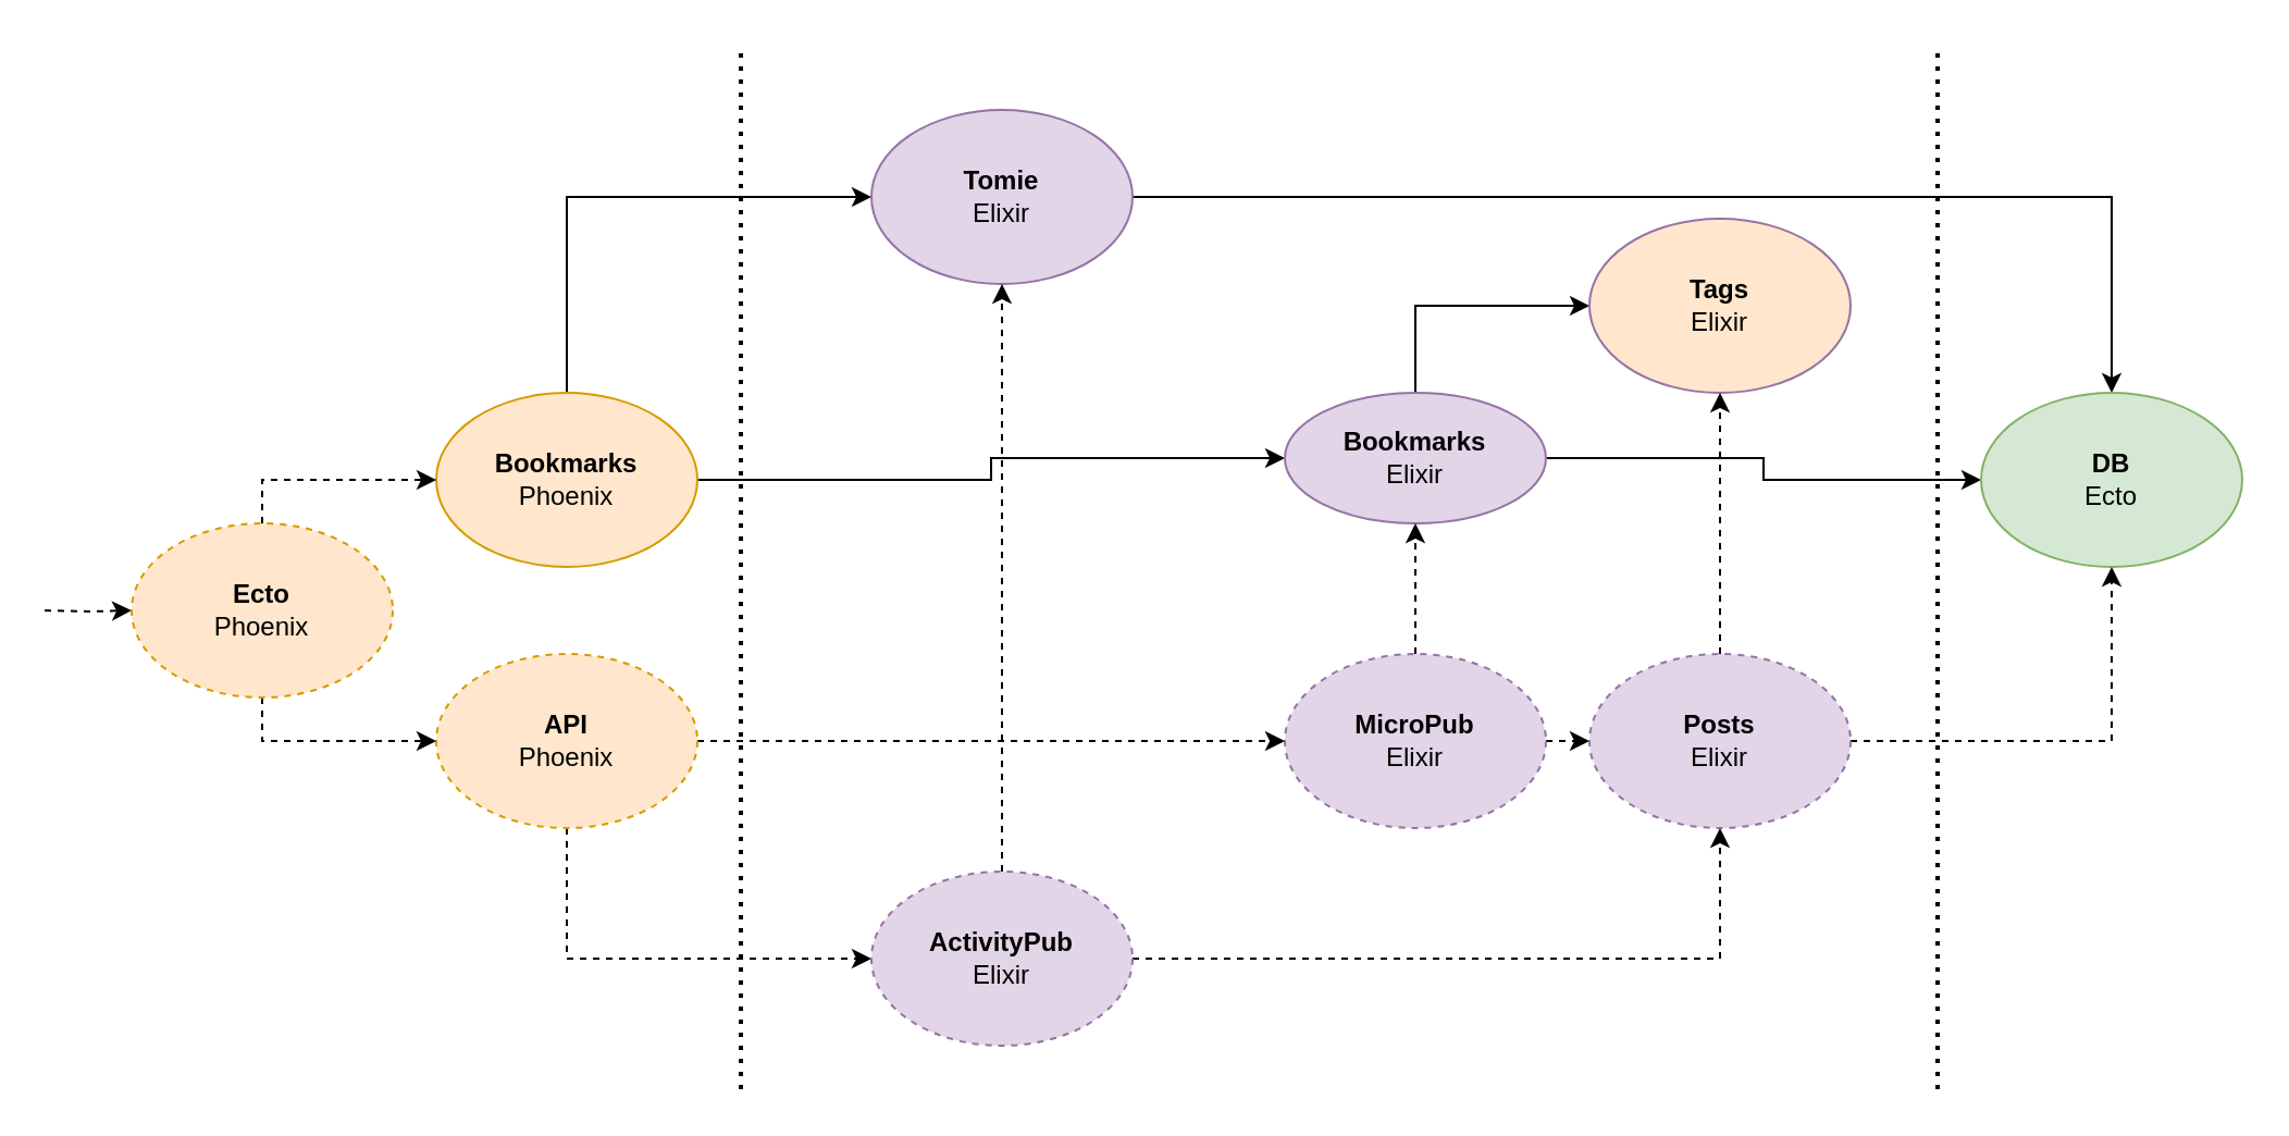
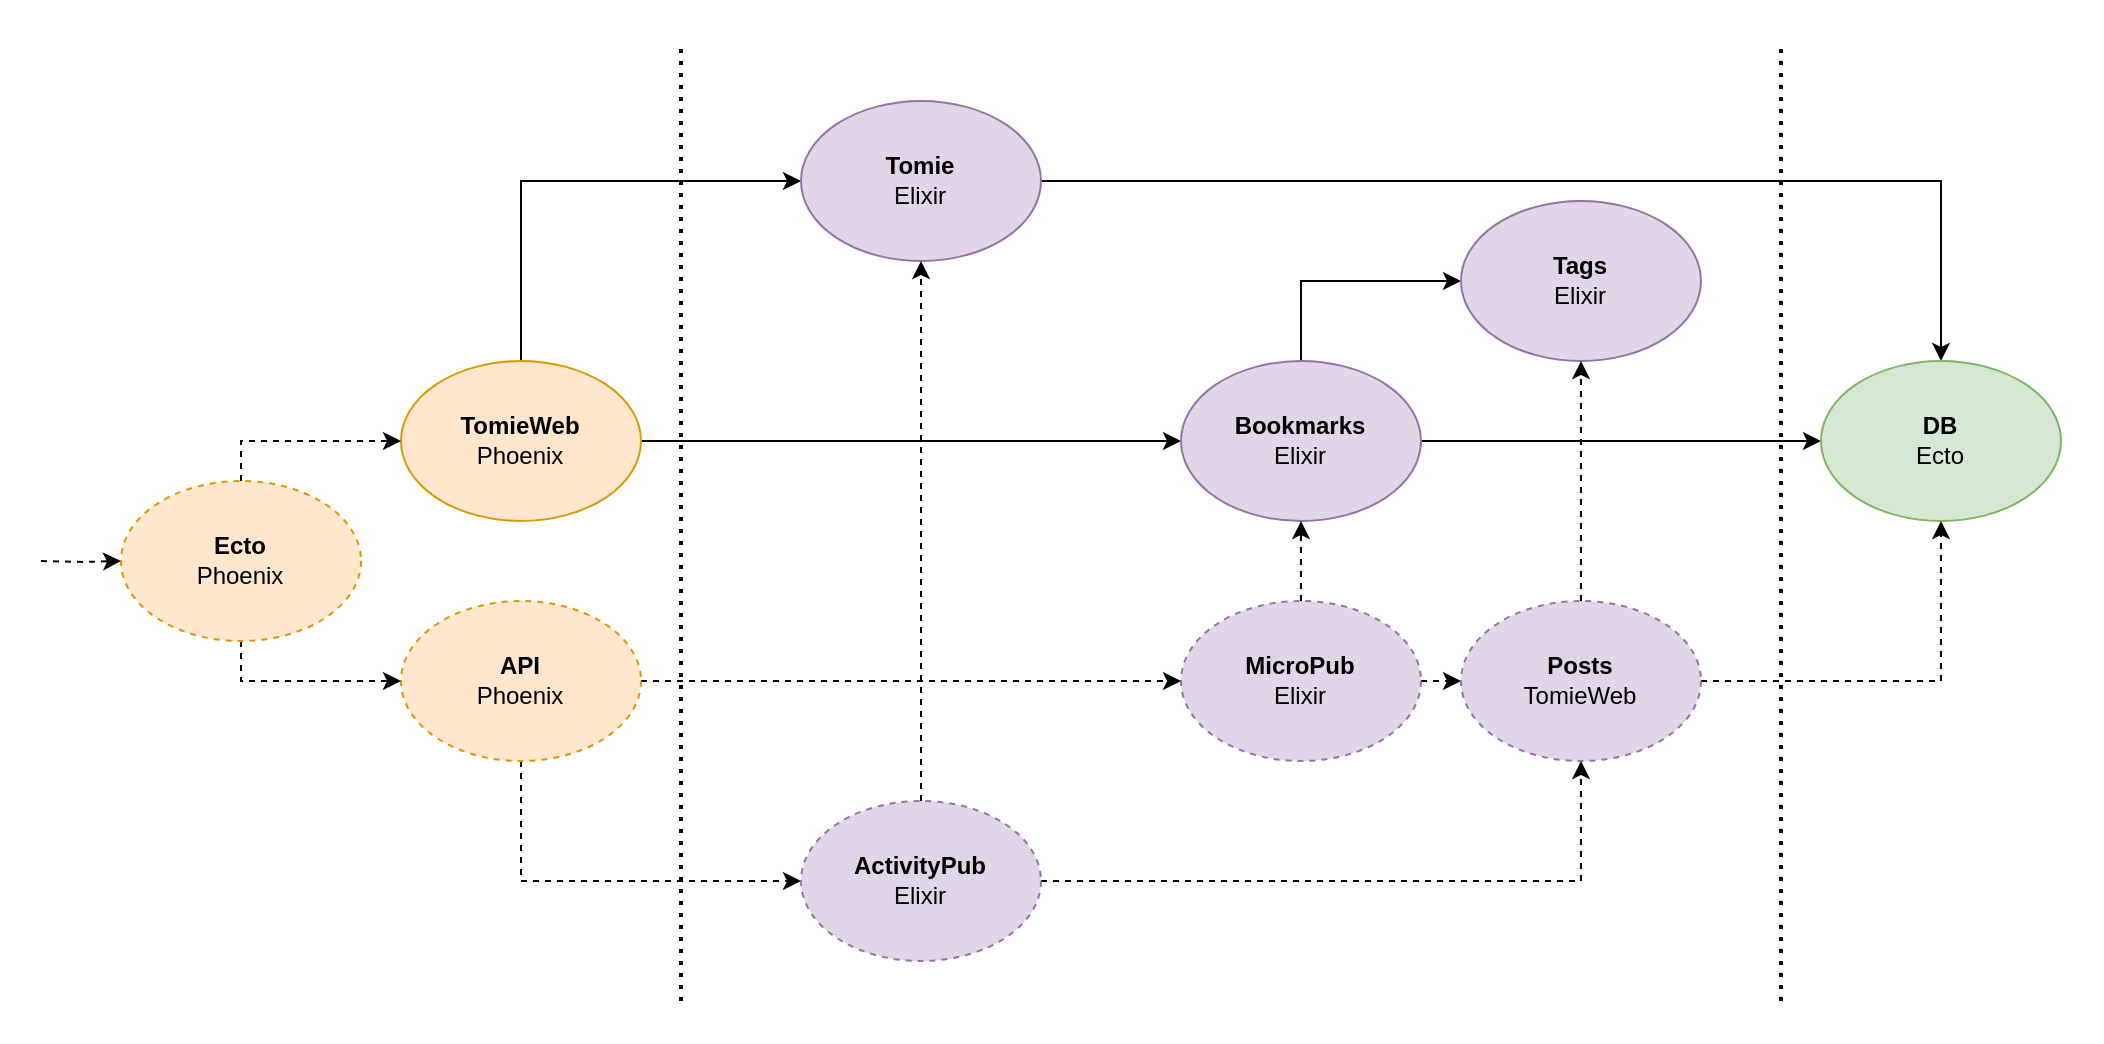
- <mxCell id="10" value="&lt;div&gt;&lt;b&gt;Tags&lt;/b&gt;&lt;/div&gt;&lt;div&gt;Elixir&lt;br&gt;&lt;/div&gt;" style="ellipse;whiteSpace=wrap;html=1;fillColor=#ffe6cc;strokeColor=#9673a6;" vertex="1" parent="1"><mxGeometry x="730" y="100" width="120" height="80" as="geometry" /></mxCell>
+ <mxCell id="10" value="&lt;div&gt;&lt;b&gt;Tags&lt;/b&gt;&lt;/div&gt;&lt;div&gt;Elixir&lt;br&gt;&lt;/div&gt;" style="ellipse;whiteSpace=wrap;html=1;fillColor=#e1d5e7;strokeColor=#9673a6;" vertex="1" parent="1"><mxGeometry x="730" y="100" width="120" height="80" as="geometry" /></mxCell>
- <mxCell id="9" value="&lt;div&gt;&lt;b&gt;Bookmarks&lt;/b&gt;&lt;/div&gt;&lt;div&gt;Elixir&lt;br&gt;&lt;/div&gt;" style="ellipse;whiteSpace=wrap;html=1;fillColor=#e1d5e7;strokeColor=#9673a6;" parent="1" vertex="1"><mxGeometry x="590" y="180" width="120" height="60" as="geometry" /></mxCell>
+ <mxCell id="9" value="&lt;div&gt;&lt;b&gt;Bookmarks&lt;/b&gt;&lt;/div&gt;&lt;div&gt;Elixir&lt;br&gt;&lt;/div&gt;" style="ellipse;whiteSpace=wrap;html=1;fillColor=#e1d5e7;strokeColor=#9673a6;" parent="1" vertex="1"><mxGeometry x="590" y="180" width="120" height="80" as="geometry" /></mxCell>
- <mxCell id="4" value="&lt;div&gt;&lt;b&gt;Bookmarks&lt;/b&gt;&lt;/div&gt;Phoenix" style="ellipse;whiteSpace=wrap;html=1;fillColor=#ffe6cc;strokeColor=#d79b00;" parent="1" vertex="1"><mxGeometry x="200" y="180" width="120" height="80" as="geometry" /></mxCell>
+ <mxCell id="4" value="&lt;div&gt;&lt;b&gt;TomieWeb&lt;/b&gt;&lt;/div&gt;Phoenix" style="ellipse;whiteSpace=wrap;html=1;fillColor=#ffe6cc;strokeColor=#d79b00;" parent="1" vertex="1"><mxGeometry x="200" y="180" width="120" height="80" as="geometry" /></mxCell>
- <mxCell id="19" value="&lt;div&gt;&lt;b&gt;Posts&lt;/b&gt;&lt;/div&gt;&lt;div&gt;Elixir&lt;b&gt;&lt;br&gt;&lt;/b&gt;&lt;/div&gt;" style="ellipse;whiteSpace=wrap;html=1;dashed=1;fillColor=#e1d5e7;strokeColor=#9673a6;" parent="1" vertex="1"><mxGeometry x="730" y="300" width="120" height="80" as="geometry" /></mxCell>
+ <mxCell id="19" value="&lt;div&gt;&lt;b&gt;Posts&lt;/b&gt;&lt;/div&gt;&lt;div&gt;TomieWeb&lt;b&gt;&lt;br&gt;&lt;/b&gt;&lt;/div&gt;" style="ellipse;whiteSpace=wrap;html=1;dashed=1;fillColor=#e1d5e7;strokeColor=#9673a6;" parent="1" vertex="1"><mxGeometry x="730" y="300" width="120" height="80" as="geometry" /></mxCell>
